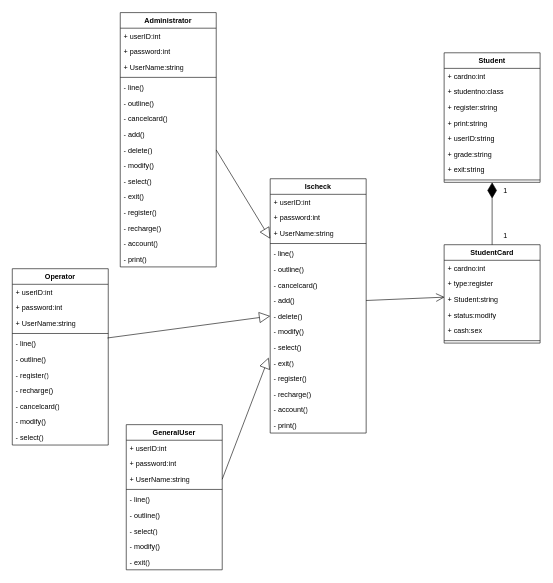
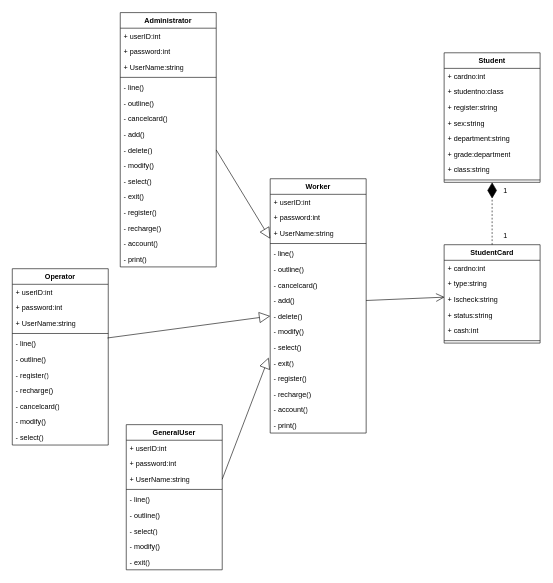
- <mxCell id="62" value="+ print:string" style="text;strokeColor=none;fillColor=none;align=left;verticalAlign=top;spacingLeft=4;spacingRight=4;overflow=hidden;rotatable=0;points=[[0,0.5],[1,0.5]];portConstraint=eastwest;whiteSpace=wrap;html=1;" vertex="1" parent="58"><mxGeometry y="104" width="160" height="26" as="geometry" /></mxCell>
+ <mxCell id="62" value="+ sex:string" style="text;strokeColor=none;fillColor=none;align=left;verticalAlign=top;spacingLeft=4;spacingRight=4;overflow=hidden;rotatable=0;points=[[0,0.5],[1,0.5]];portConstraint=eastwest;whiteSpace=wrap;html=1;" vertex="1" parent="58"><mxGeometry y="104" width="160" height="26" as="geometry" /></mxCell>
- <mxCell id="63" value="+ userID:string" style="text;strokeColor=none;fillColor=none;align=left;verticalAlign=top;spacingLeft=4;spacingRight=4;overflow=hidden;rotatable=0;points=[[0,0.5],[1,0.5]];portConstraint=eastwest;whiteSpace=wrap;html=1;" vertex="1" parent="58"><mxGeometry y="130" width="160" height="26" as="geometry" /></mxCell>
+ <mxCell id="63" value="+ department:string" style="text;strokeColor=none;fillColor=none;align=left;verticalAlign=top;spacingLeft=4;spacingRight=4;overflow=hidden;rotatable=0;points=[[0,0.5],[1,0.5]];portConstraint=eastwest;whiteSpace=wrap;html=1;" vertex="1" parent="58"><mxGeometry y="130" width="160" height="26" as="geometry" /></mxCell>
- <mxCell id="64" value="+ grade:string" style="text;strokeColor=none;fillColor=none;align=left;verticalAlign=top;spacingLeft=4;spacingRight=4;overflow=hidden;rotatable=0;points=[[0,0.5],[1,0.5]];portConstraint=eastwest;whiteSpace=wrap;html=1;" vertex="1" parent="58"><mxGeometry y="156" width="160" height="26" as="geometry" /></mxCell>
+ <mxCell id="64" value="+ grade:department" style="text;strokeColor=none;fillColor=none;align=left;verticalAlign=top;spacingLeft=4;spacingRight=4;overflow=hidden;rotatable=0;points=[[0,0.5],[1,0.5]];portConstraint=eastwest;whiteSpace=wrap;html=1;" vertex="1" parent="58"><mxGeometry y="156" width="160" height="26" as="geometry" /></mxCell>
- <mxCell id="65" value="+ exit:string" style="text;strokeColor=none;fillColor=none;align=left;verticalAlign=top;spacingLeft=4;spacingRight=4;overflow=hidden;rotatable=0;points=[[0,0.5],[1,0.5]];portConstraint=eastwest;whiteSpace=wrap;html=1;" vertex="1" parent="58"><mxGeometry y="182" width="160" height="26" as="geometry" /></mxCell>
+ <mxCell id="65" value="+ class:string" style="text;strokeColor=none;fillColor=none;align=left;verticalAlign=top;spacingLeft=4;spacingRight=4;overflow=hidden;rotatable=0;points=[[0,0.5],[1,0.5]];portConstraint=eastwest;whiteSpace=wrap;html=1;" vertex="1" parent="58"><mxGeometry y="182" width="160" height="26" as="geometry" /></mxCell>
- <mxCell id="41" value="Ischeck" style="swimlane;fontStyle=1;align=center;verticalAlign=top;childLayout=stackLayout;horizontal=1;startSize=26;horizontalStack=0;resizeParent=1;resizeParentMax=0;resizeLast=0;collapsible=1;marginBottom=0;whiteSpace=wrap;html=1;" vertex="1" parent="1"><mxGeometry x="450" y="297" width="160" height="424" as="geometry" /></mxCell>
+ <mxCell id="41" value="Worker" style="swimlane;fontStyle=1;align=center;verticalAlign=top;childLayout=stackLayout;horizontal=1;startSize=26;horizontalStack=0;resizeParent=1;resizeParentMax=0;resizeLast=0;collapsible=1;marginBottom=0;whiteSpace=wrap;html=1;" vertex="1" parent="1"><mxGeometry x="450" y="297" width="160" height="424" as="geometry" /></mxCell>
- <mxCell id="74" value="" style="endArrow=diamondThin;endFill=1;endSize=24;html=1;rounded=0;entryX=0.5;entryY=1;entryDx=0;entryDy=0;exitX=0.5;exitY=0;exitDx=0;exitDy=0;" edge="1" parent="1" source="67" target="58"><mxGeometry width="160" relative="1" as="geometry"><mxPoint x="730" y="357" as="sourcePoint" /><mxPoint x="890" y="357" as="targetPoint" /><Array as="points" /></mxGeometry></mxCell>
+ <mxCell id="74" value="" style="endArrow=diamondThin;endFill=1;endSize=24;html=1;rounded=0;entryX=0.5;entryY=1;entryDx=0;entryDy=0;exitX=0.5;exitY=0;exitDx=0;exitDy=0;dashed=1;" edge="1" parent="1" source="67" target="58"><mxGeometry width="160" relative="1" as="geometry"><mxPoint x="730" y="357" as="sourcePoint" /><mxPoint x="890" y="357" as="targetPoint" /><Array as="points" /></mxGeometry></mxCell>
- <mxCell id="69" value="+ type:register" style="text;strokeColor=none;fillColor=none;align=left;verticalAlign=top;spacingLeft=4;spacingRight=4;overflow=hidden;rotatable=0;points=[[0,0.5],[1,0.5]];portConstraint=eastwest;whiteSpace=wrap;html=1;" vertex="1" parent="67"><mxGeometry y="52" width="160" height="26" as="geometry" /></mxCell>
+ <mxCell id="69" value="+ type:string" style="text;strokeColor=none;fillColor=none;align=left;verticalAlign=top;spacingLeft=4;spacingRight=4;overflow=hidden;rotatable=0;points=[[0,0.5],[1,0.5]];portConstraint=eastwest;whiteSpace=wrap;html=1;" vertex="1" parent="67"><mxGeometry y="52" width="160" height="26" as="geometry" /></mxCell>
- <mxCell id="70" value="+ Student:string" style="text;strokeColor=none;fillColor=none;align=left;verticalAlign=top;spacingLeft=4;spacingRight=4;overflow=hidden;rotatable=0;points=[[0,0.5],[1,0.5]];portConstraint=eastwest;whiteSpace=wrap;html=1;" vertex="1" parent="67"><mxGeometry y="78" width="160" height="26" as="geometry" /></mxCell>
+ <mxCell id="70" value="+ Ischeck:string" style="text;strokeColor=none;fillColor=none;align=left;verticalAlign=top;spacingLeft=4;spacingRight=4;overflow=hidden;rotatable=0;points=[[0,0.5],[1,0.5]];portConstraint=eastwest;whiteSpace=wrap;html=1;" vertex="1" parent="67"><mxGeometry y="78" width="160" height="26" as="geometry" /></mxCell>
- <mxCell id="71" value="+ status:modify" style="text;strokeColor=none;fillColor=none;align=left;verticalAlign=top;spacingLeft=4;spacingRight=4;overflow=hidden;rotatable=0;points=[[0,0.5],[1,0.5]];portConstraint=eastwest;whiteSpace=wrap;html=1;" vertex="1" parent="67"><mxGeometry y="104" width="160" height="26" as="geometry" /></mxCell>
+ <mxCell id="71" value="+ status:string" style="text;strokeColor=none;fillColor=none;align=left;verticalAlign=top;spacingLeft=4;spacingRight=4;overflow=hidden;rotatable=0;points=[[0,0.5],[1,0.5]];portConstraint=eastwest;whiteSpace=wrap;html=1;" vertex="1" parent="67"><mxGeometry y="104" width="160" height="26" as="geometry" /></mxCell>
- <mxCell id="72" value="+ cash:sex" style="text;strokeColor=none;fillColor=none;align=left;verticalAlign=top;spacingLeft=4;spacingRight=4;overflow=hidden;rotatable=0;points=[[0,0.5],[1,0.5]];portConstraint=eastwest;whiteSpace=wrap;html=1;" vertex="1" parent="67"><mxGeometry y="130" width="160" height="26" as="geometry" /></mxCell>
+ <mxCell id="72" value="+ cash:int" style="text;strokeColor=none;fillColor=none;align=left;verticalAlign=top;spacingLeft=4;spacingRight=4;overflow=hidden;rotatable=0;points=[[0,0.5],[1,0.5]];portConstraint=eastwest;whiteSpace=wrap;html=1;" vertex="1" parent="67"><mxGeometry y="130" width="160" height="26" as="geometry" /></mxCell>
